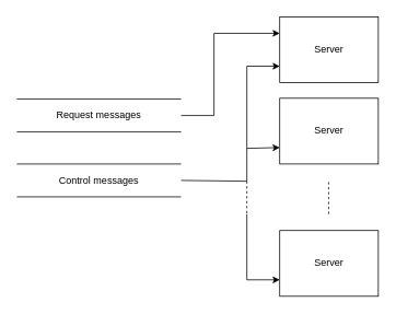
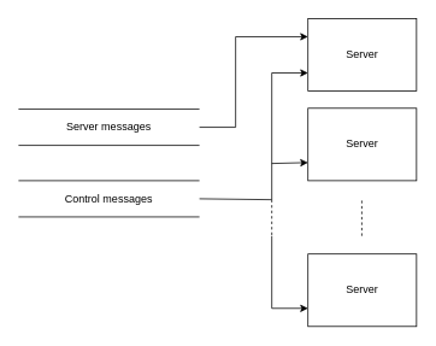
- <mxCell id="8" value="Request messages" style="text;html=1;strokeColor=none;fillColor=none;align=center;verticalAlign=middle;whiteSpace=wrap;rounded=0;" vertex="1" parent="1"><mxGeometry x="20" y="120" width="200" height="40" as="geometry" /></mxCell>
+ <mxCell id="8" value="Server messages" style="text;html=1;strokeColor=none;fillColor=none;align=center;verticalAlign=middle;whiteSpace=wrap;rounded=0;" vertex="1" parent="1"><mxGeometry x="20" y="120" width="200" height="40" as="geometry" /></mxCell>
